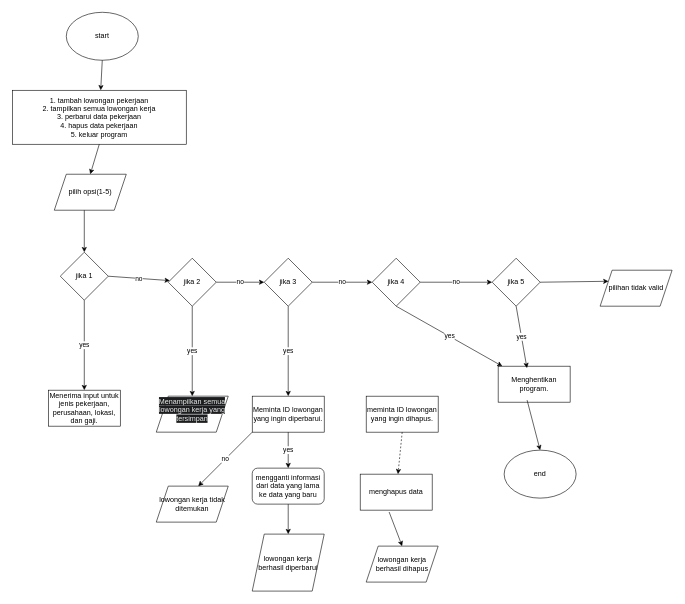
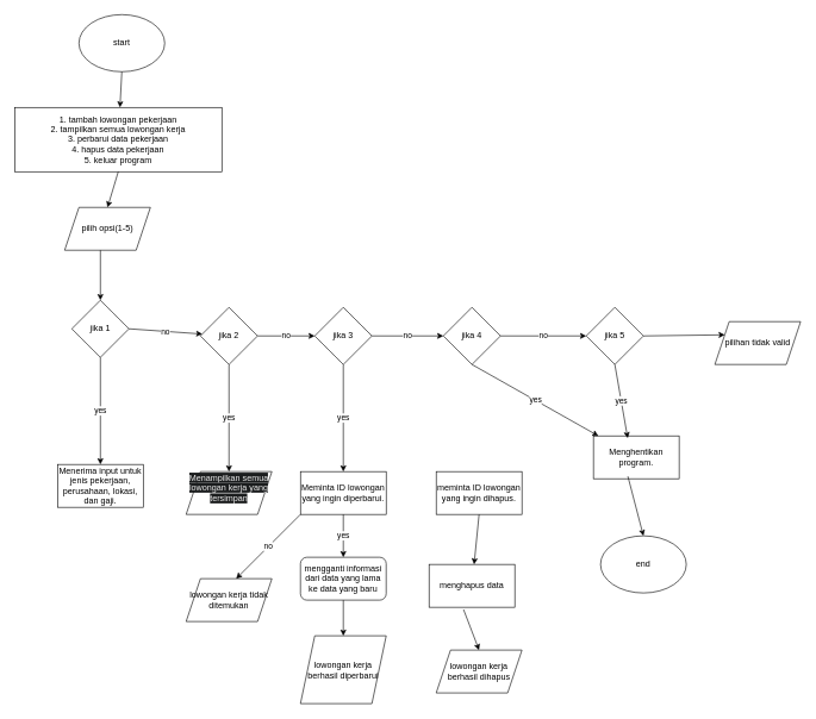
- <mxCell id="29" value="" style="endArrow=classic;html=1;rounded=0;exitX=0.5;exitY=1;exitDx=0;exitDy=0;dashed=1;" edge="1" parent="1" source="15" target="33"><mxGeometry width="50" height="50" relative="1" as="geometry"><mxPoint x="640" y="570" as="sourcePoint" /><mxPoint x="660" y="790" as="targetPoint" /></mxGeometry></mxCell>
+ <mxCell id="29" value="" style="endArrow=classic;html=1;rounded=0;exitX=0.5;exitY=1;exitDx=0;exitDy=0;" edge="1" parent="1" source="15" target="33"><mxGeometry width="50" height="50" relative="1" as="geometry"><mxPoint x="640" y="570" as="sourcePoint" /><mxPoint x="660" y="790" as="targetPoint" /></mxGeometry></mxCell>
